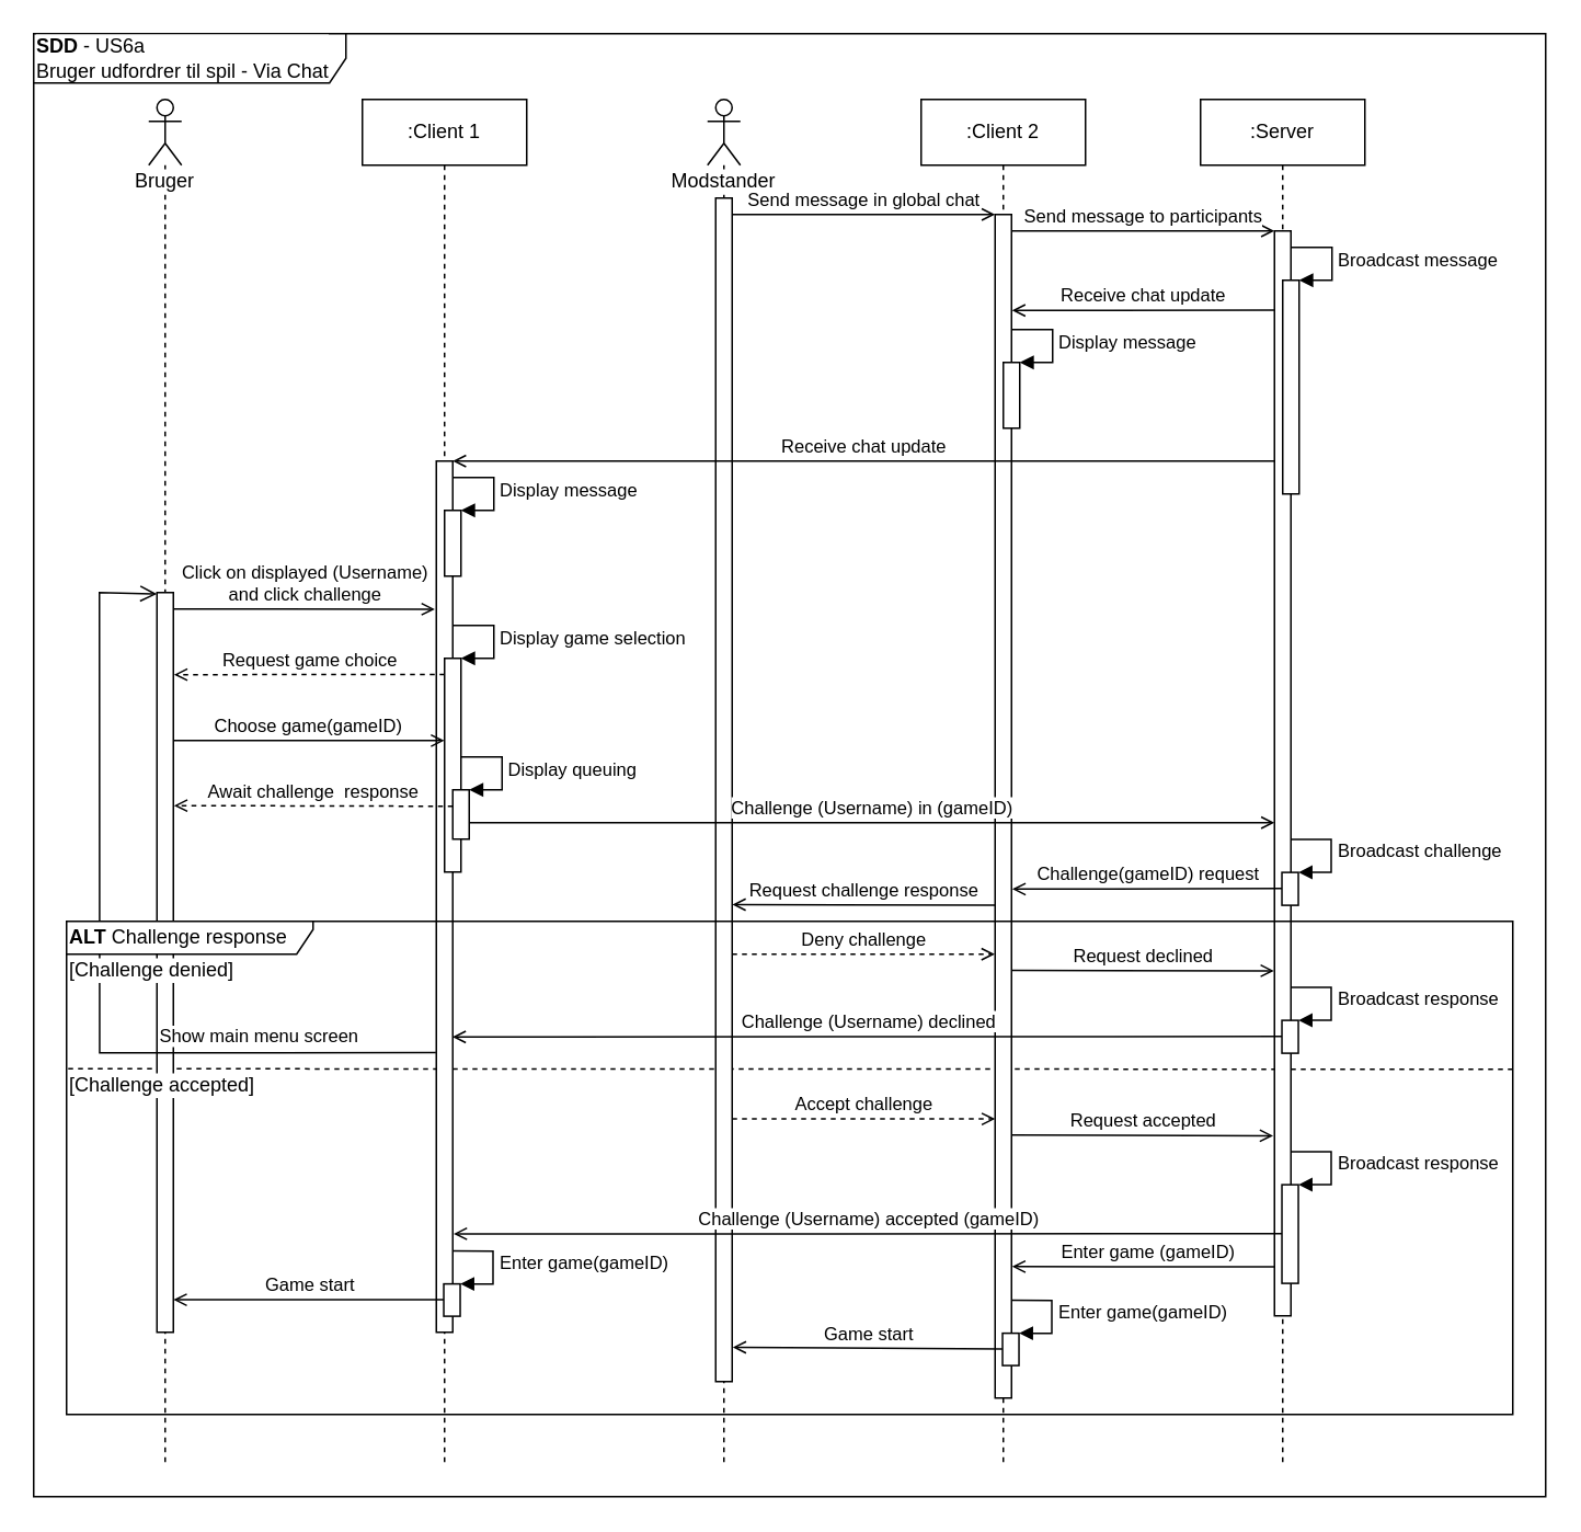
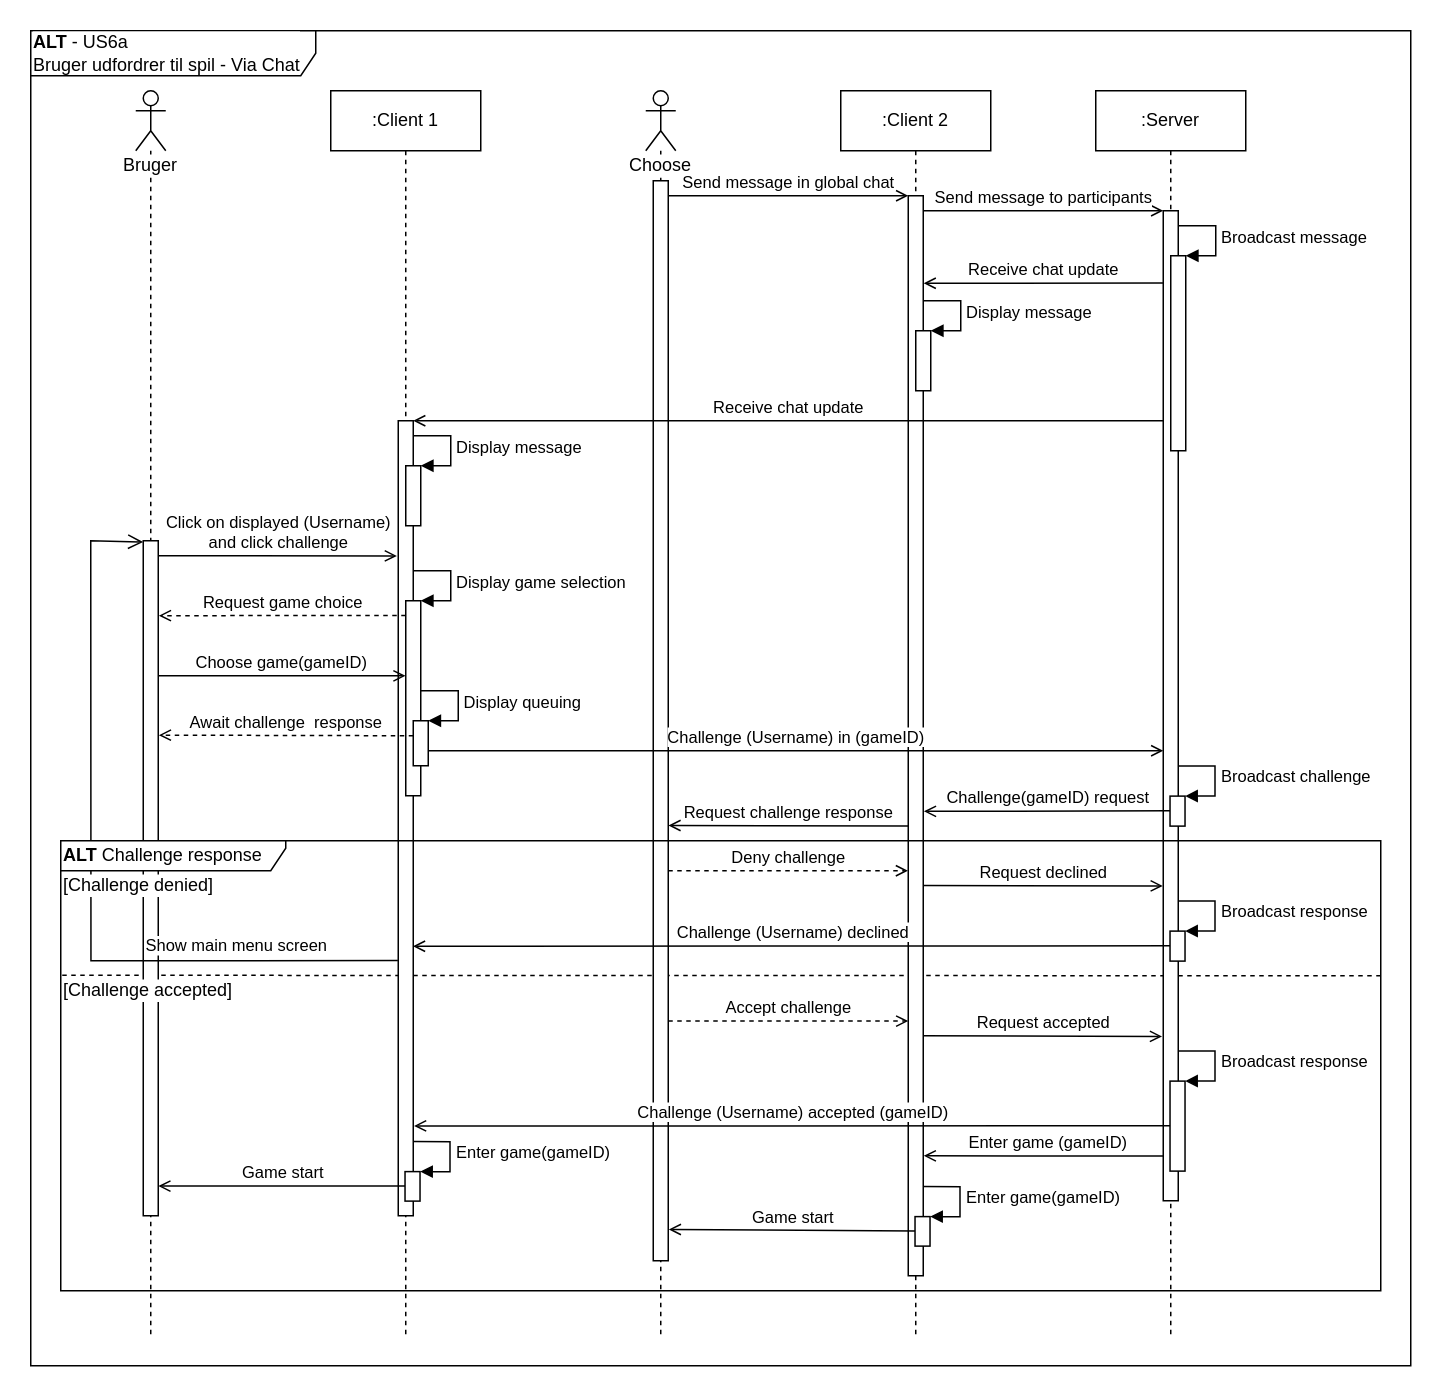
- <mxCell id="2" value="&lt;b&gt;SDD&lt;/b&gt;&amp;nbsp;- US6a&lt;br&gt;Bruger udfordrer til spil - Via Chat" style="shape=umlFrame;whiteSpace=wrap;html=1;labelBackgroundColor=#ffffff;align=left;width=190;height=30;" parent="1" vertex="1"><mxGeometry x="20" y="20" width="920" height="890" as="geometry" /></mxCell>
+ <mxCell id="2" value="&lt;b&gt;ALT&lt;/b&gt;&amp;nbsp;- US6a&lt;br&gt;Bruger udfordrer til spil - Via Chat" style="shape=umlFrame;whiteSpace=wrap;html=1;labelBackgroundColor=#ffffff;align=left;width=190;height=30;" parent="1" vertex="1"><mxGeometry x="20" y="20" width="920" height="890" as="geometry" /></mxCell>
- <mxCell id="5" value="Modstander" style="shape=umlLifeline;participant=umlActor;perimeter=lifelinePerimeter;whiteSpace=wrap;html=1;container=1;collapsible=0;recursiveResize=0;verticalAlign=top;spacingTop=36;outlineConnect=0;labelBackgroundColor=#ffffff;" parent="1" vertex="1"><mxGeometry x="430" y="60" width="20" height="830" as="geometry" /></mxCell>
+ <mxCell id="5" value="Choose" style="shape=umlLifeline;participant=umlActor;perimeter=lifelinePerimeter;whiteSpace=wrap;html=1;container=1;collapsible=0;recursiveResize=0;verticalAlign=top;spacingTop=36;outlineConnect=0;labelBackgroundColor=#ffffff;" parent="1" vertex="1"><mxGeometry x="430" y="60" width="20" height="830" as="geometry" /></mxCell>
